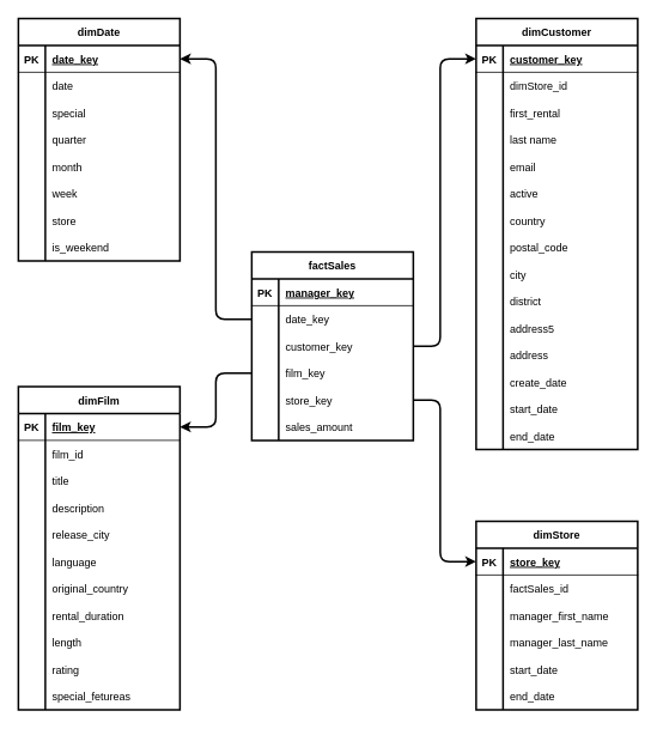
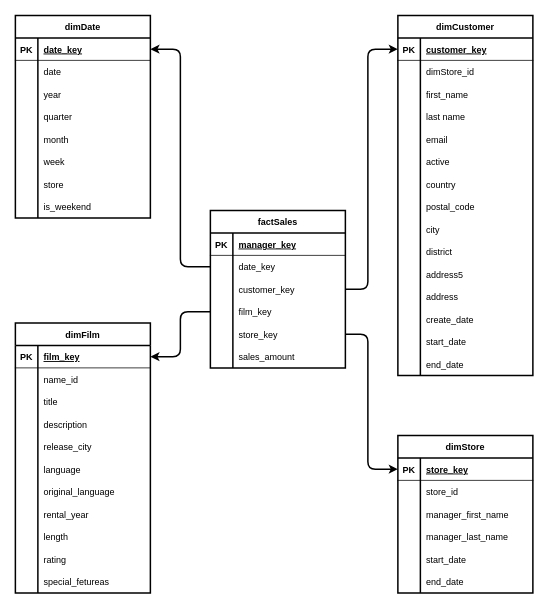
- <mxCell id="11" value="special" style="shape=partialRectangle;connectable=0;fillColor=none;top=0;left=0;bottom=0;right=0;align=left;spacingLeft=6;overflow=hidden;" parent="9" vertex="1"><mxGeometry x="30" width="150" height="30" as="geometry"><mxRectangle width="150" height="30" as="alternateBounds" /></mxGeometry></mxCell>
+ <mxCell id="11" value="year" style="shape=partialRectangle;connectable=0;fillColor=none;top=0;left=0;bottom=0;right=0;align=left;spacingLeft=6;overflow=hidden;" parent="9" vertex="1"><mxGeometry x="30" width="150" height="30" as="geometry"><mxRectangle width="150" height="30" as="alternateBounds" /></mxGeometry></mxCell>
- <mxCell id="36" value="first_rental" style="shape=partialRectangle;connectable=0;fillColor=none;top=0;left=0;bottom=0;right=0;align=left;spacingLeft=6;overflow=hidden;" parent="34" vertex="1"><mxGeometry x="30" width="150" height="30" as="geometry"><mxRectangle width="150" height="30" as="alternateBounds" /></mxGeometry></mxCell>
+ <mxCell id="36" value="first_name" style="shape=partialRectangle;connectable=0;fillColor=none;top=0;left=0;bottom=0;right=0;align=left;spacingLeft=6;overflow=hidden;" parent="34" vertex="1"><mxGeometry x="30" width="150" height="30" as="geometry"><mxRectangle width="150" height="30" as="alternateBounds" /></mxGeometry></mxCell>
- <mxCell id="79" value="film_id" style="shape=partialRectangle;connectable=0;fillColor=none;top=0;left=0;bottom=0;right=0;align=left;spacingLeft=6;overflow=hidden;" parent="77" vertex="1"><mxGeometry x="30" width="150" height="30" as="geometry"><mxRectangle width="150" height="30" as="alternateBounds" /></mxGeometry></mxCell>
+ <mxCell id="79" value="name_id" style="shape=partialRectangle;connectable=0;fillColor=none;top=0;left=0;bottom=0;right=0;align=left;spacingLeft=6;overflow=hidden;" parent="77" vertex="1"><mxGeometry x="30" width="150" height="30" as="geometry"><mxRectangle width="150" height="30" as="alternateBounds" /></mxGeometry></mxCell>
- <mxCell id="94" value="original_country" style="shape=partialRectangle;connectable=0;fillColor=none;top=0;left=0;bottom=0;right=0;align=left;spacingLeft=6;overflow=hidden;fillStyle=auto;" parent="92" vertex="1"><mxGeometry x="30" width="150" height="30" as="geometry"><mxRectangle width="150" height="30" as="alternateBounds" /></mxGeometry></mxCell>
+ <mxCell id="94" value="original_language" style="shape=partialRectangle;connectable=0;fillColor=none;top=0;left=0;bottom=0;right=0;align=left;spacingLeft=6;overflow=hidden;fillStyle=auto;" parent="92" vertex="1"><mxGeometry x="30" width="150" height="30" as="geometry"><mxRectangle width="150" height="30" as="alternateBounds" /></mxGeometry></mxCell>
- <mxCell id="113" value="factSales_id" style="shape=partialRectangle;connectable=0;fillColor=none;top=0;left=0;bottom=0;right=0;align=left;spacingLeft=6;overflow=hidden;" parent="111" vertex="1"><mxGeometry x="30" width="150" height="30" as="geometry"><mxRectangle width="150" height="30" as="alternateBounds" /></mxGeometry></mxCell>
+ <mxCell id="113" value="store_id" style="shape=partialRectangle;connectable=0;fillColor=none;top=0;left=0;bottom=0;right=0;align=left;spacingLeft=6;overflow=hidden;" parent="111" vertex="1"><mxGeometry x="30" width="150" height="30" as="geometry"><mxRectangle width="150" height="30" as="alternateBounds" /></mxGeometry></mxCell>
- <mxCell id="97" value="rental_duration" style="shape=partialRectangle;connectable=0;fillColor=none;top=0;left=0;bottom=0;right=0;align=left;spacingLeft=6;overflow=hidden;fillStyle=auto;strokeWidth=2;" parent="95" vertex="1"><mxGeometry x="30" width="150" height="30" as="geometry"><mxRectangle width="150" height="30" as="alternateBounds" /></mxGeometry></mxCell>
+ <mxCell id="97" value="rental_year" style="shape=partialRectangle;connectable=0;fillColor=none;top=0;left=0;bottom=0;right=0;align=left;spacingLeft=6;overflow=hidden;fillStyle=auto;strokeWidth=2;" parent="95" vertex="1"><mxGeometry x="30" width="150" height="30" as="geometry"><mxRectangle width="150" height="30" as="alternateBounds" /></mxGeometry></mxCell>
